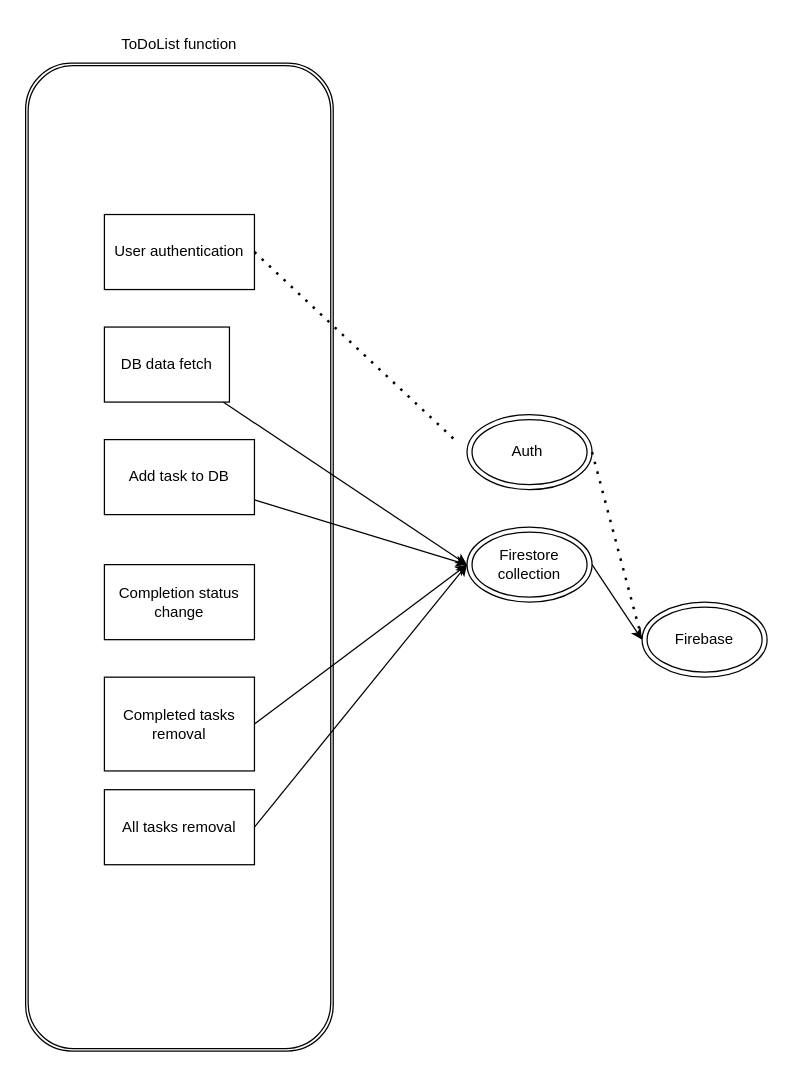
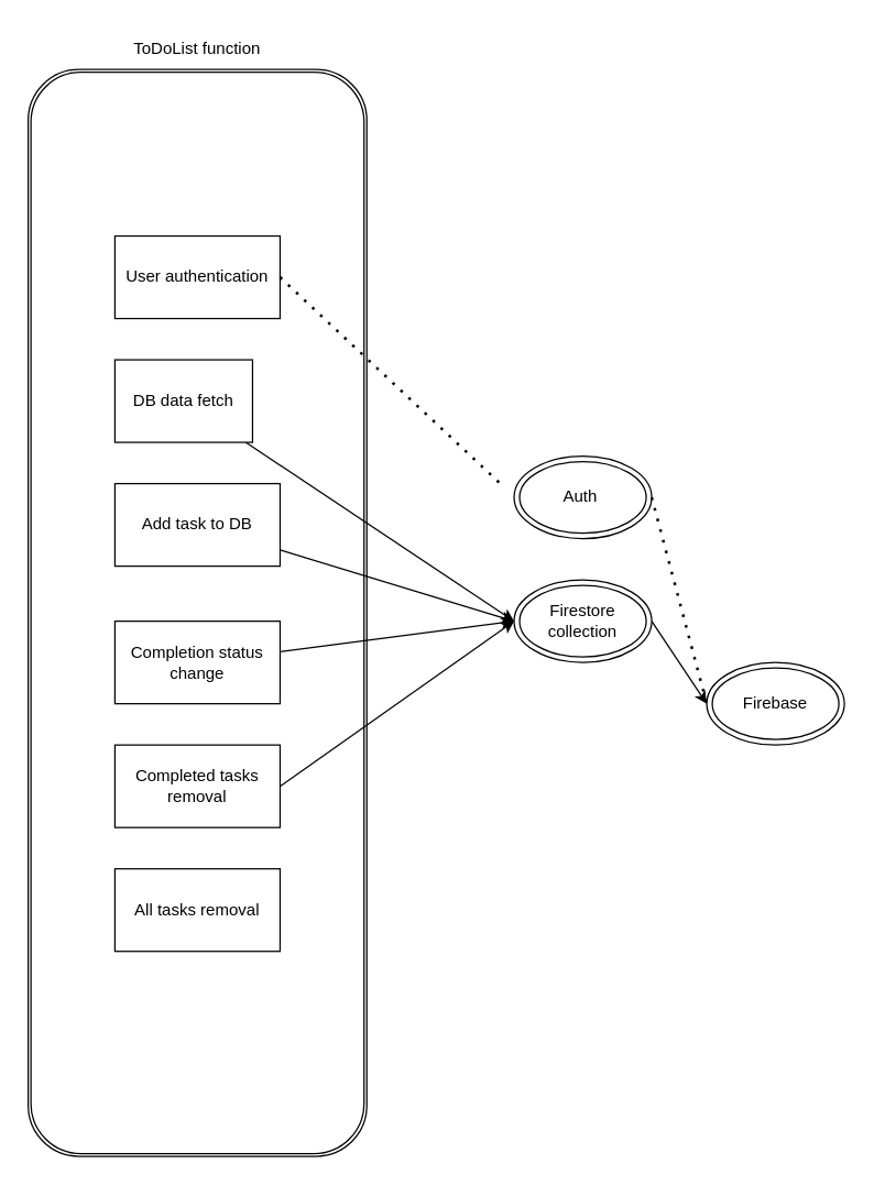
+ <mxCell id="9" style="edgeStyle=none;html=1;entryX=0;entryY=0.5;entryDx=0;entryDy=0;" edge="1" parent="1" source="10" target="17"><mxGeometry relative="1" as="geometry" /></mxCell>
- <mxCell id="13" style="edgeStyle=none;html=1;entryX=0;entryY=0.5;entryDx=0;entryDy=0;exitX=1;exitY=0.5;exitDx=0;exitDy=0;" edge="1" parent="1" source="14" target="17"><mxGeometry relative="1" as="geometry" /></mxCell>
- <mxCell id="12" value="Completed tasks removal" style="rounded=0;whiteSpace=wrap;html=1;" vertex="1" parent="1"><mxGeometry x="83" y="541" width="120" height="75" as="geometry" /></mxCell>
+ <mxCell id="12" value="Completed tasks removal" style="rounded=0;whiteSpace=wrap;html=1;" vertex="1" parent="1"><mxGeometry x="83" y="541" width="120" height="60" as="geometry" /></mxCell>
